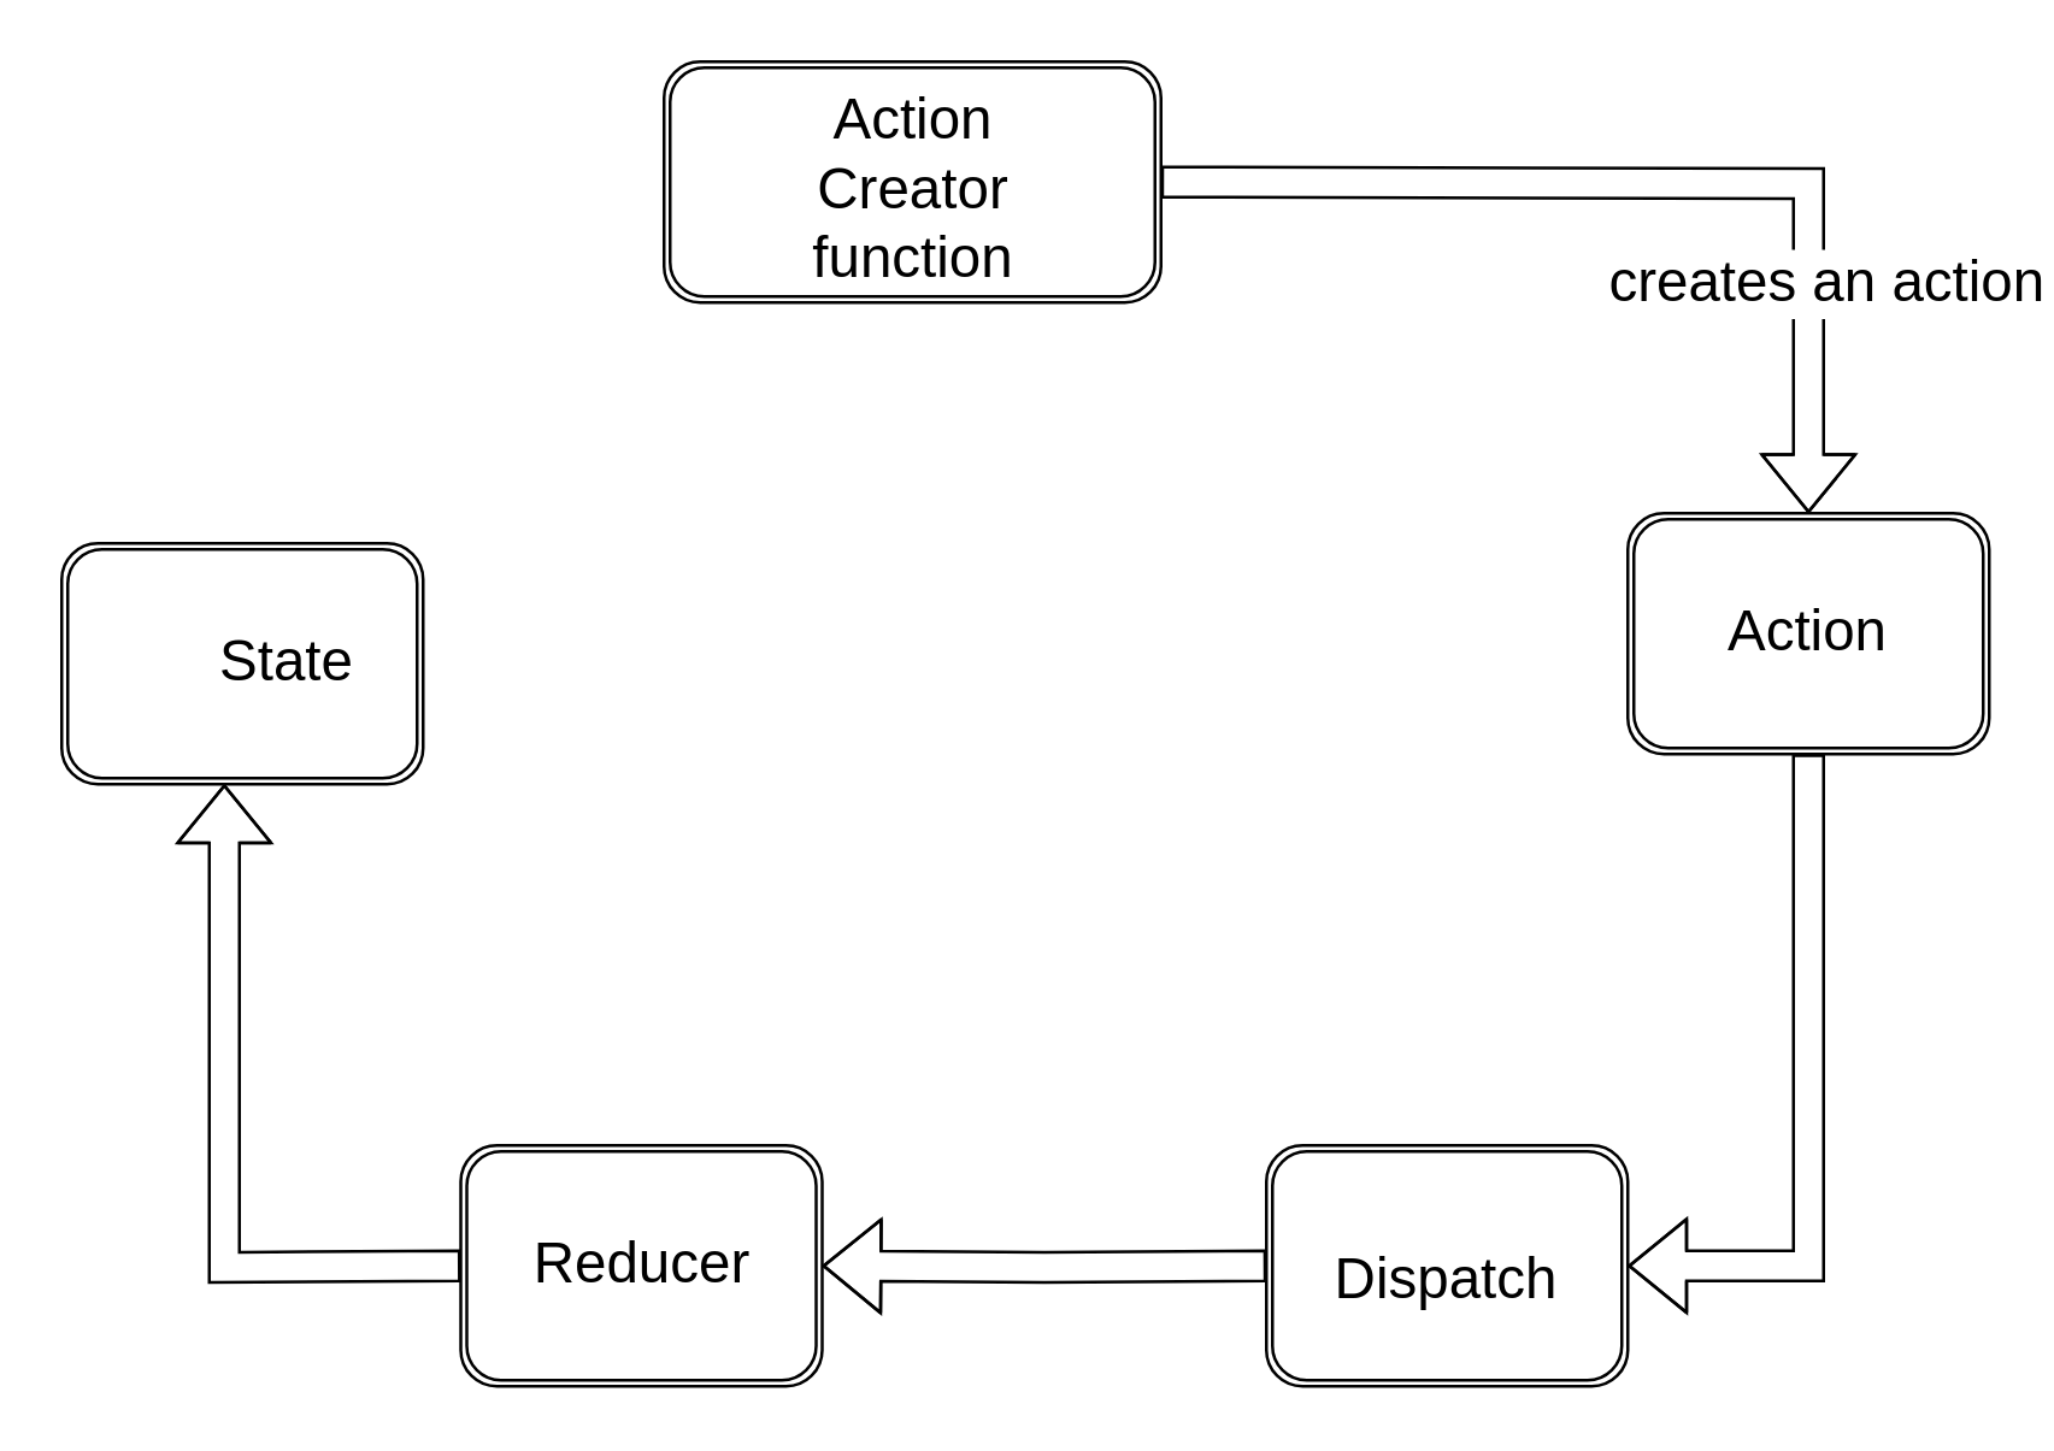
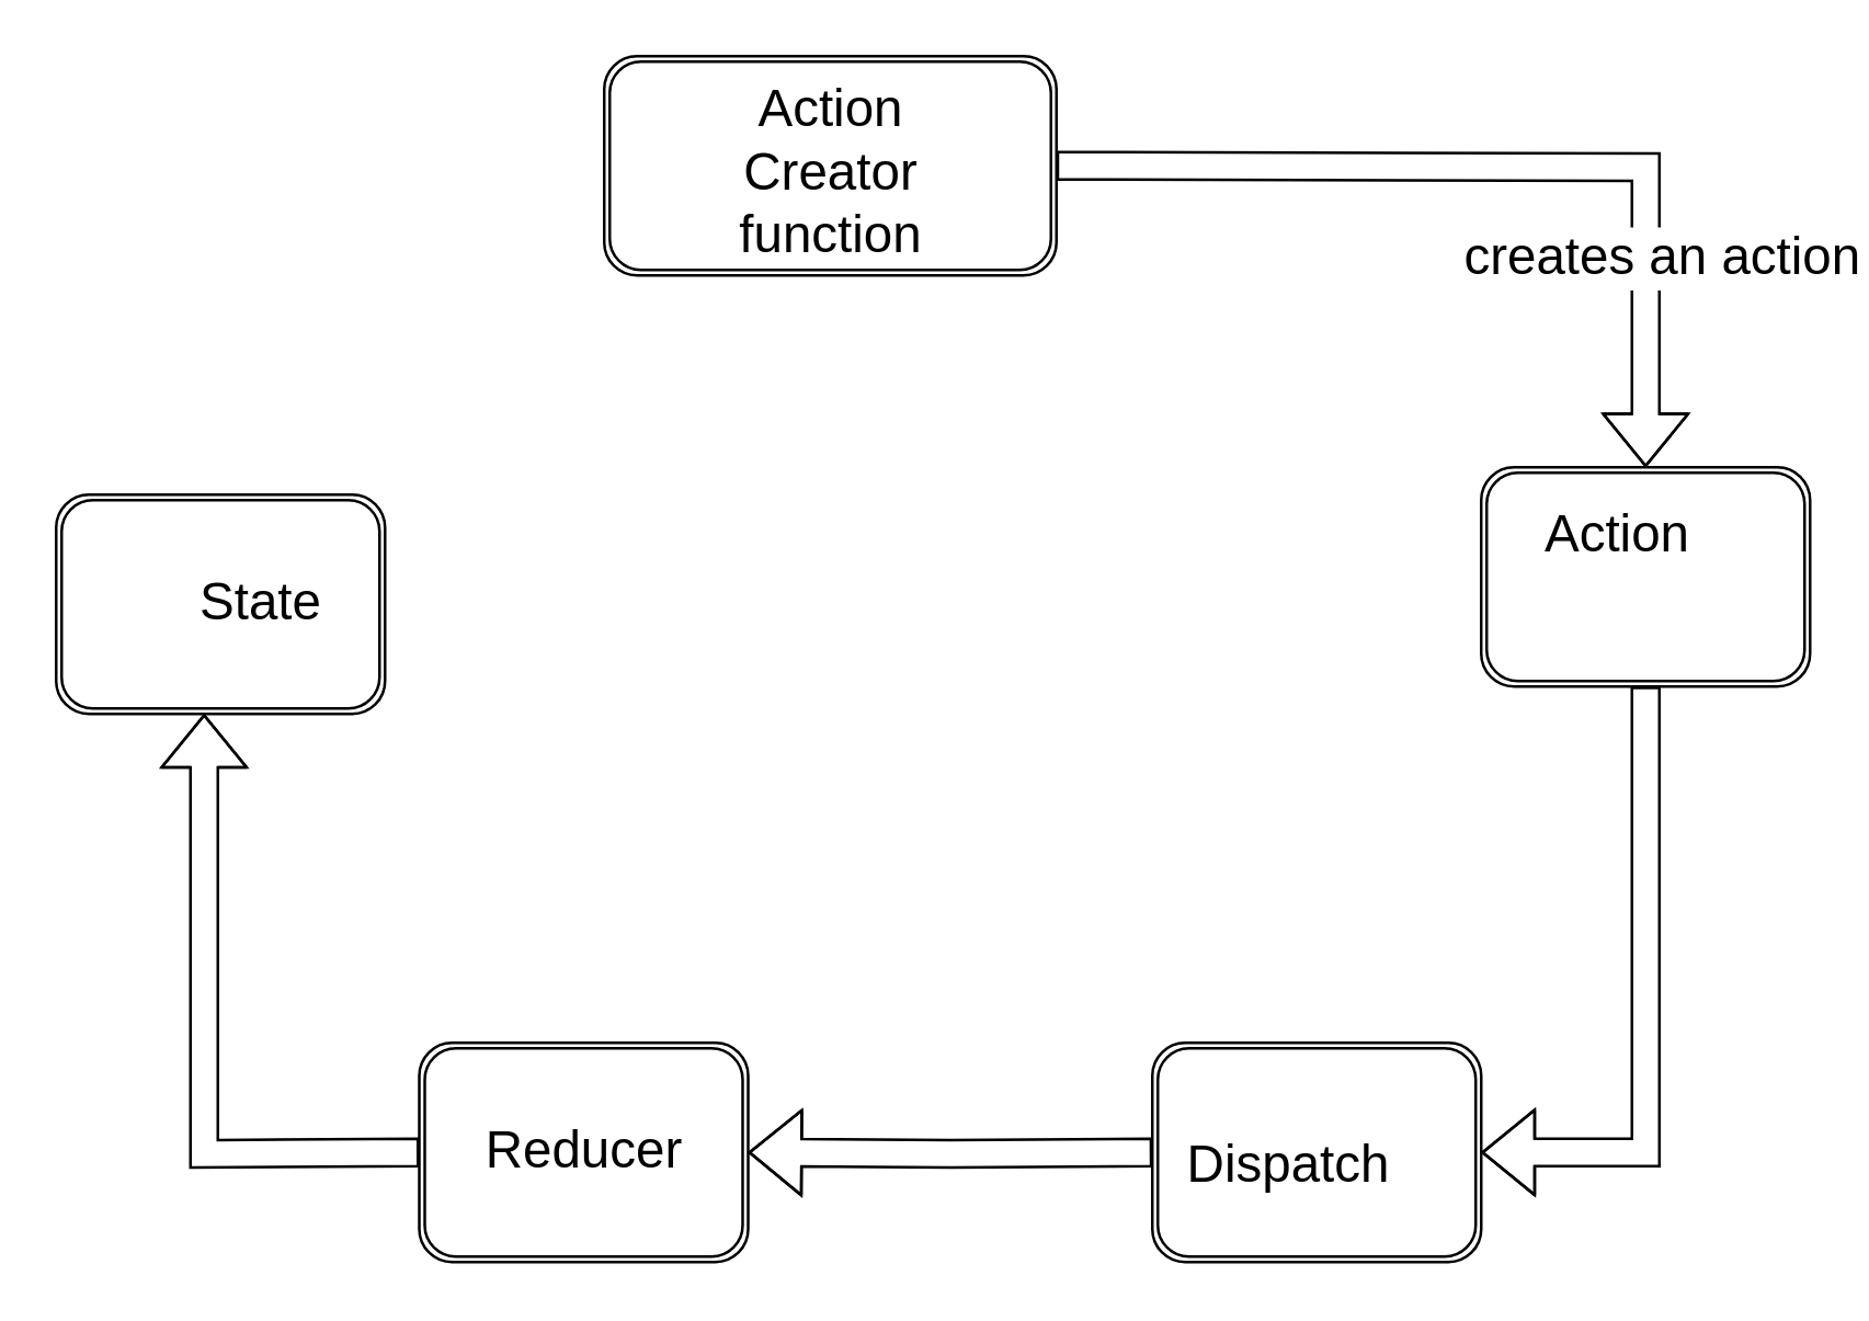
- <mxCell id="8" value="Action" style="text;html=1;strokeColor=none;fillColor=none;align=center;verticalAlign=middle;whiteSpace=wrap;rounded=0;fontSize=19;" vertex="1" parent="1"><mxGeometry x="570" y="195" width="60" height="30" as="geometry" /></mxCell>
+ <mxCell id="8" value="Action" style="text;html=1;strokeColor=none;fillColor=none;align=center;verticalAlign=middle;whiteSpace=wrap;rounded=0;fontSize=19;" vertex="1" parent="1"><mxGeometry x="560" y="180" width="60" height="30" as="geometry" /></mxCell>
- <mxCell id="9" value="Dispatch" style="text;html=1;strokeColor=none;fillColor=none;align=center;verticalAlign=middle;whiteSpace=wrap;rounded=0;fontSize=19;" vertex="1" parent="1"><mxGeometry x="450" y="410" width="60" height="30" as="geometry" /></mxCell>
+ <mxCell id="9" value="Dispatch" style="text;html=1;strokeColor=none;fillColor=none;align=center;verticalAlign=middle;whiteSpace=wrap;rounded=0;fontSize=19;" vertex="1" parent="1"><mxGeometry x="440" y="410" width="60" height="30" as="geometry" /></mxCell>
